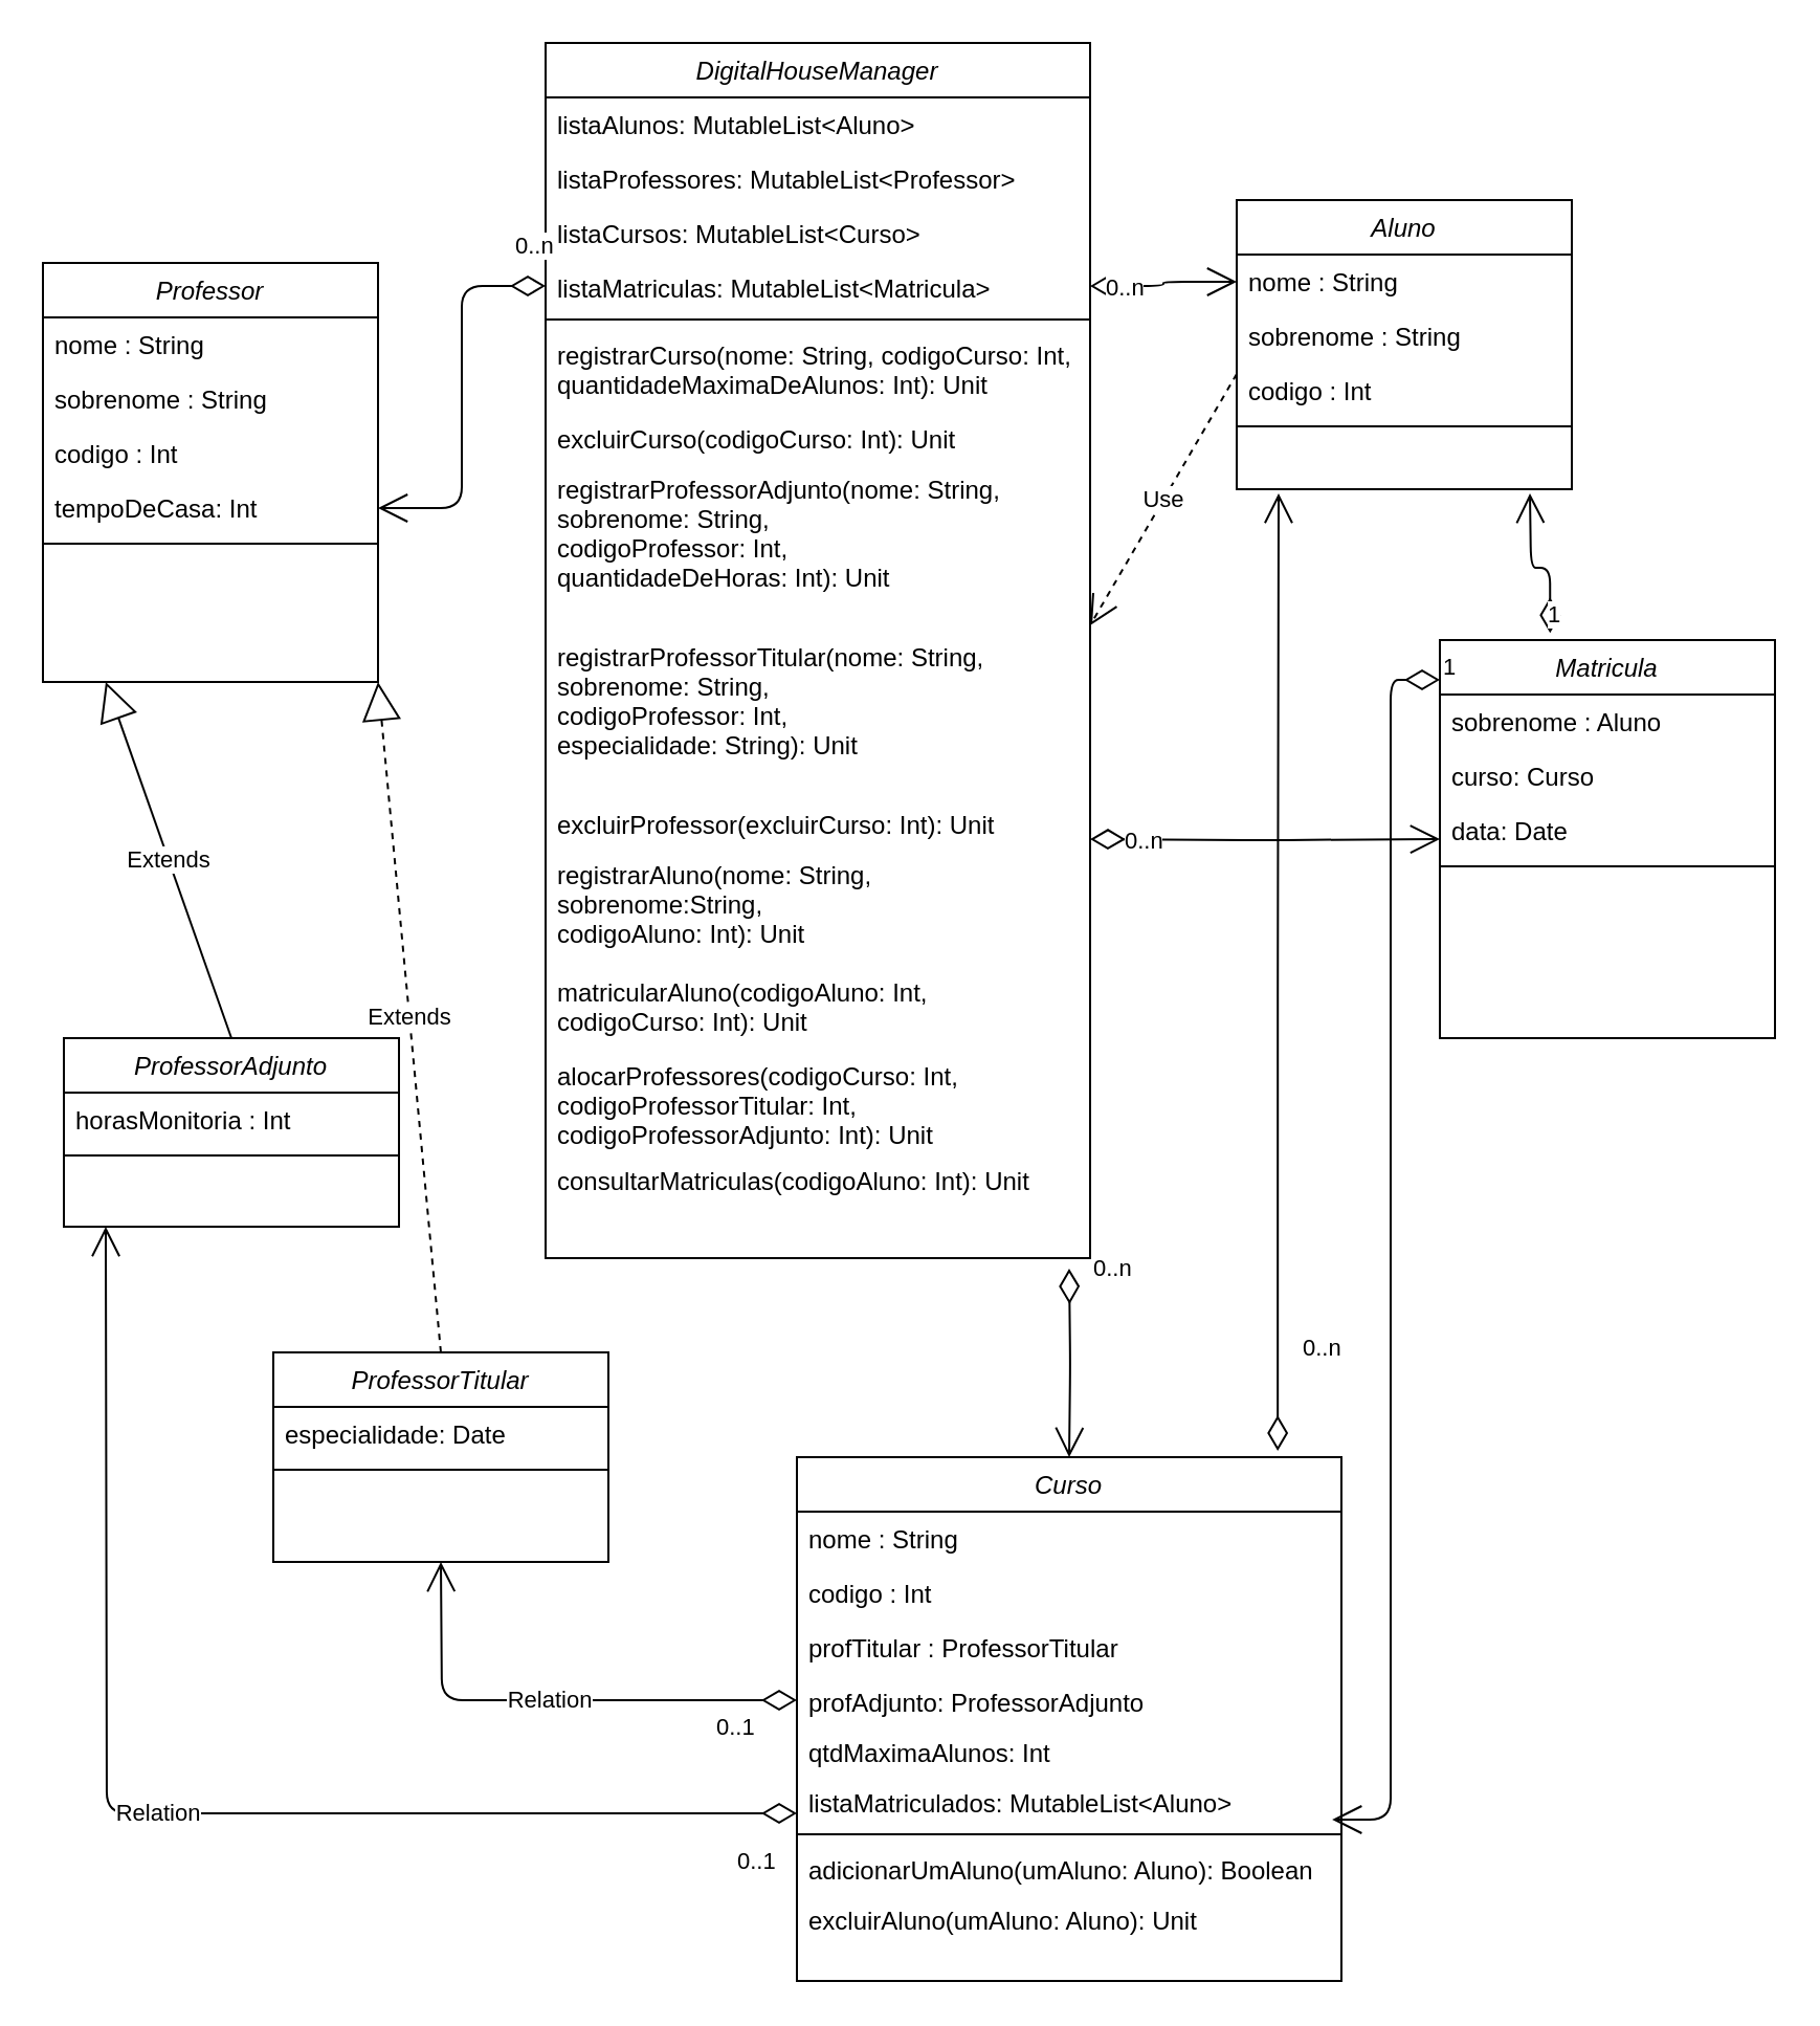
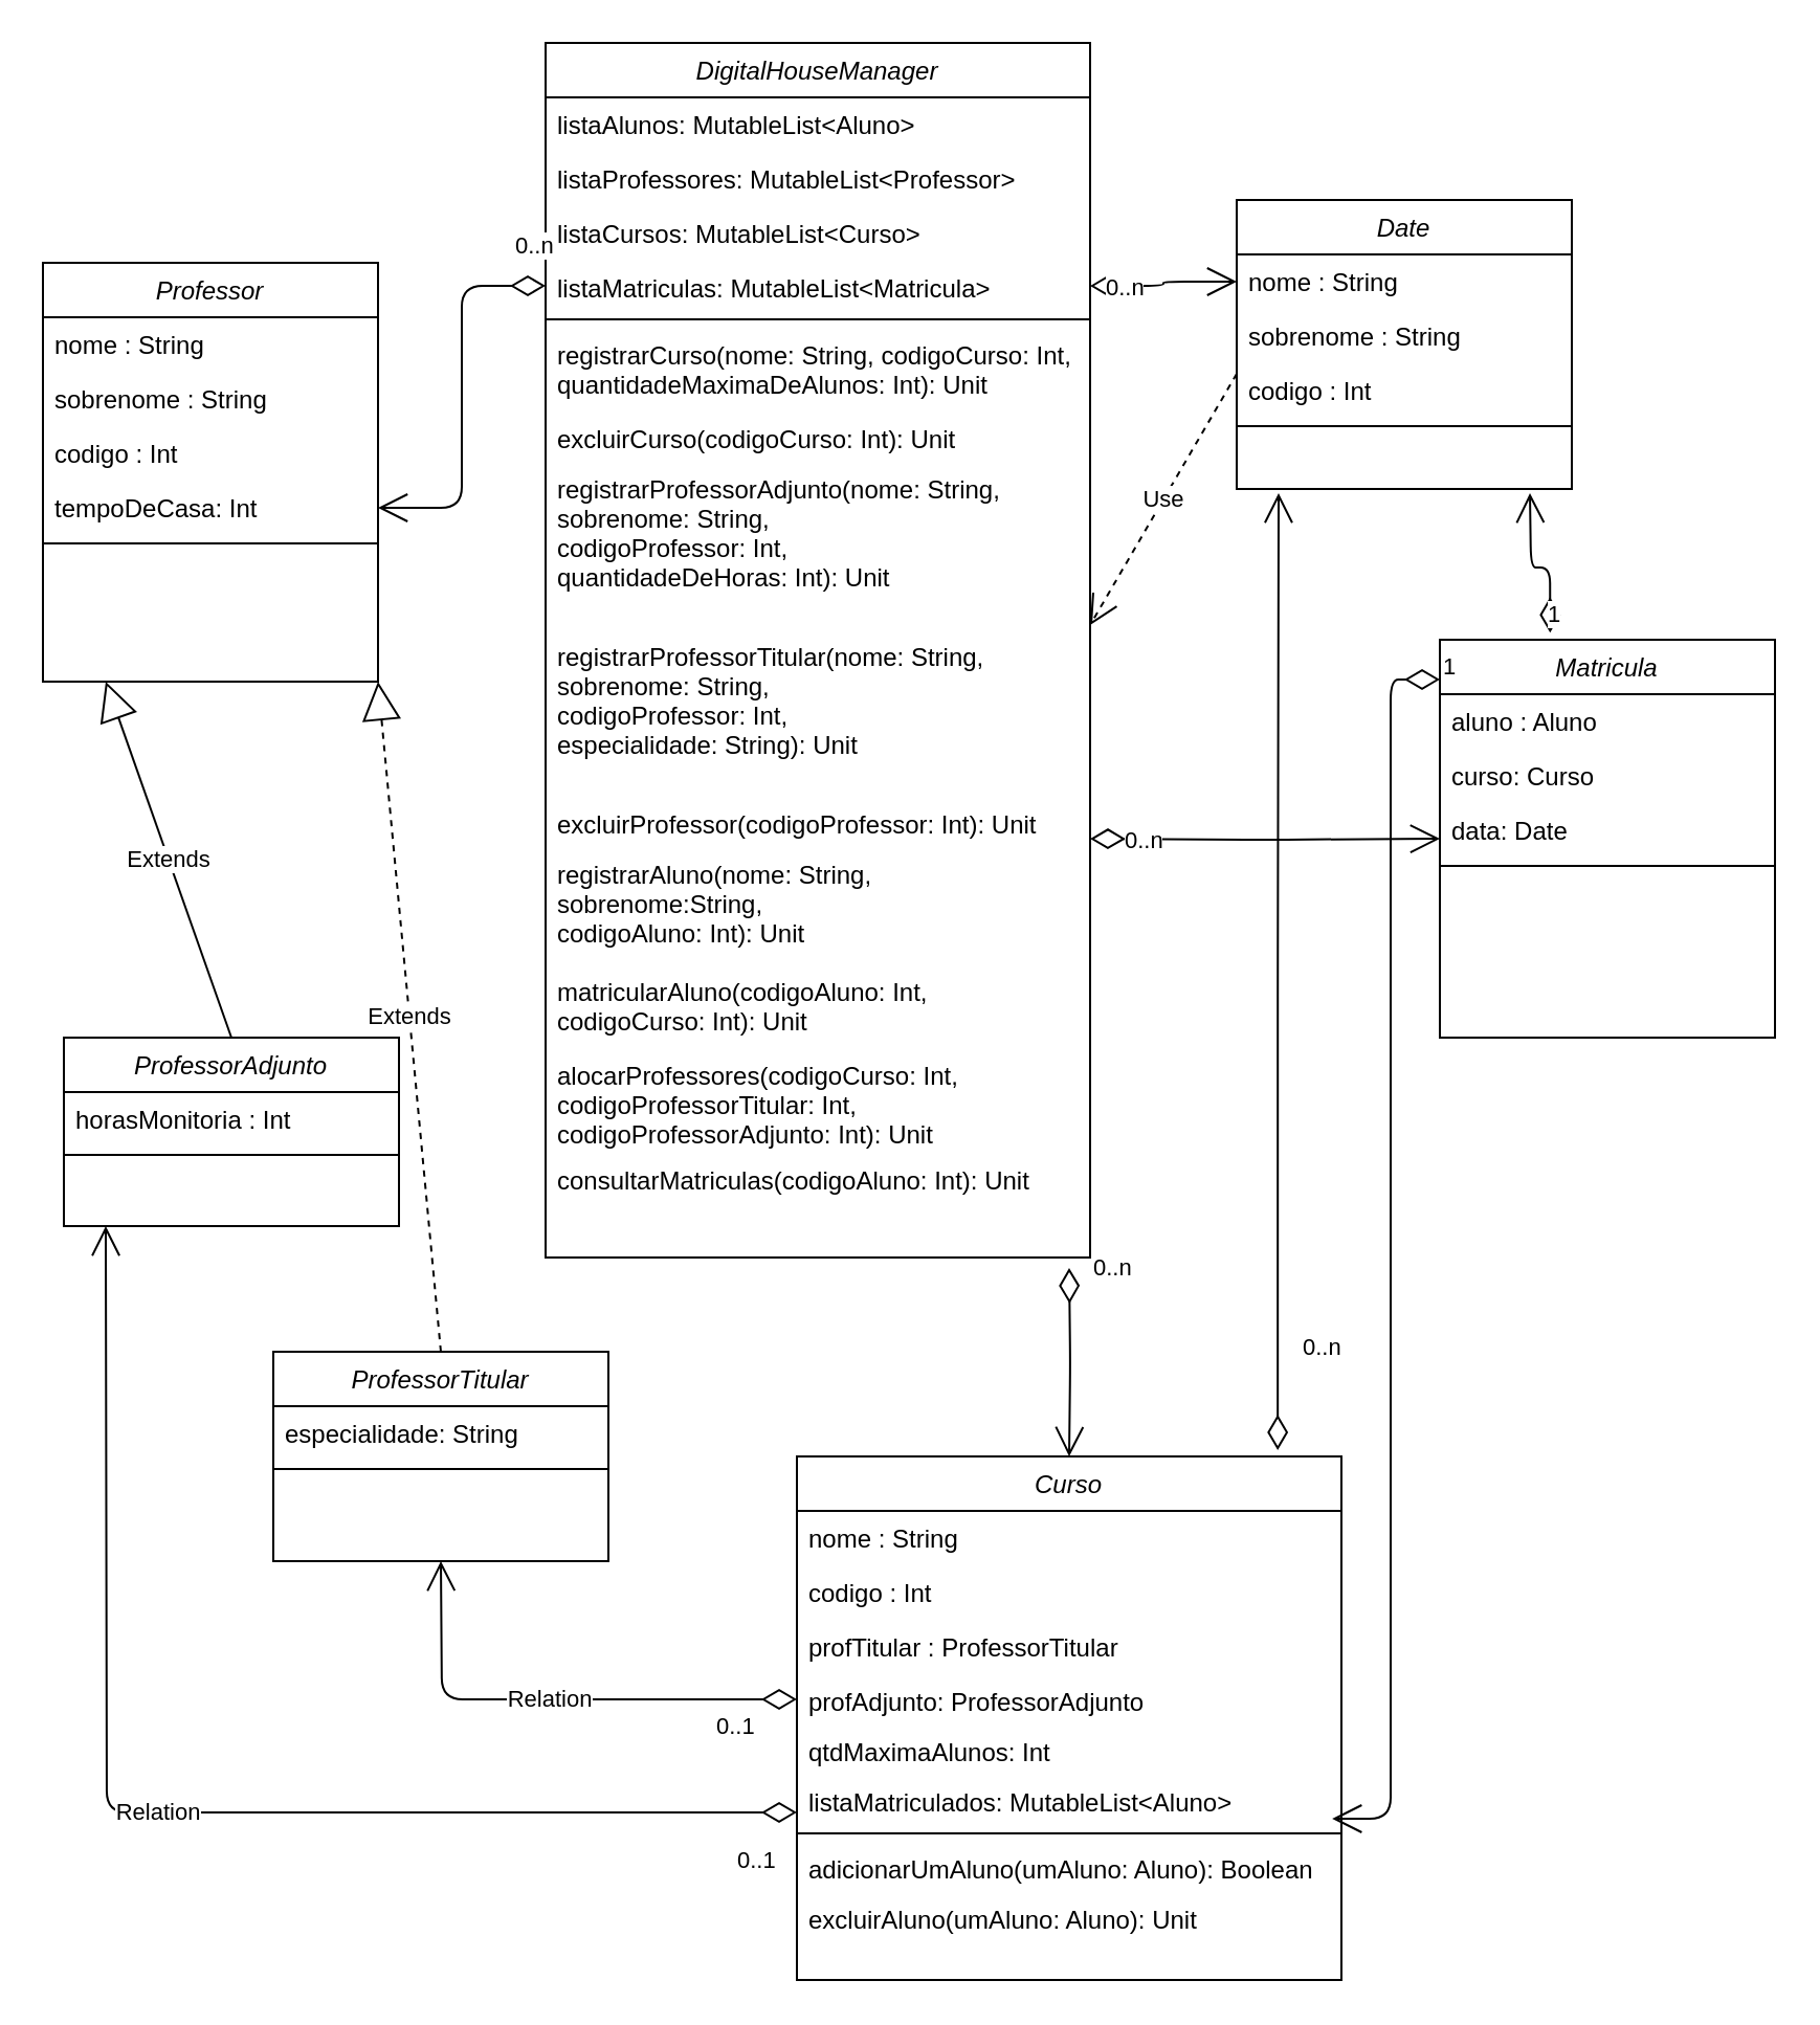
- <mxCell id="18" value="Aluno" style="swimlane;fontStyle=2;align=center;verticalAlign=top;childLayout=stackLayout;horizontal=1;startSize=26;horizontalStack=0;resizeParent=1;resizeLast=0;collapsible=1;marginBottom=0;rounded=0;shadow=0;strokeWidth=1;" parent="1" vertex="1"><mxGeometry x="590" y="95" width="160" height="138" as="geometry"><mxRectangle x="230" y="140" width="160" height="26" as="alternateBounds" /></mxGeometry></mxCell>
+ <mxCell id="18" value="Date" style="swimlane;fontStyle=2;align=center;verticalAlign=top;childLayout=stackLayout;horizontal=1;startSize=26;horizontalStack=0;resizeParent=1;resizeLast=0;collapsible=1;marginBottom=0;rounded=0;shadow=0;strokeWidth=1;" parent="1" vertex="1"><mxGeometry x="590" y="95" width="160" height="138" as="geometry"><mxRectangle x="230" y="140" width="160" height="26" as="alternateBounds" /></mxGeometry></mxCell>
- <mxCell id="37" value="sobrenome : Aluno" style="text;align=left;verticalAlign=top;spacingLeft=4;spacingRight=4;overflow=hidden;rotatable=0;points=[[0,0.5],[1,0.5]];portConstraint=eastwest;" parent="36" vertex="1"><mxGeometry y="26" width="160" height="26" as="geometry" /></mxCell>
+ <mxCell id="37" value="aluno : Aluno" style="text;align=left;verticalAlign=top;spacingLeft=4;spacingRight=4;overflow=hidden;rotatable=0;points=[[0,0.5],[1,0.5]];portConstraint=eastwest;" parent="36" vertex="1"><mxGeometry y="26" width="160" height="26" as="geometry" /></mxCell>
- <mxCell id="53" value="excluirProfessor(excluirCurso: Int): Unit&#10;&#10;" style="text;align=left;verticalAlign=top;spacingLeft=4;spacingRight=4;overflow=hidden;rotatable=0;points=[[0,0.5],[1,0.5]];portConstraint=eastwest;rounded=0;shadow=0;html=0;" parent="43" vertex="1"><mxGeometry y="360" width="260" height="24" as="geometry" /></mxCell>
+ <mxCell id="53" value="excluirProfessor(codigoProfessor: Int): Unit&#10;&#10;" style="text;align=left;verticalAlign=top;spacingLeft=4;spacingRight=4;overflow=hidden;rotatable=0;points=[[0,0.5],[1,0.5]];portConstraint=eastwest;rounded=0;shadow=0;html=0;" parent="43" vertex="1"><mxGeometry y="360" width="260" height="24" as="geometry" /></mxCell>
- <mxCell id="24" value="especialidade: Date" style="text;align=left;verticalAlign=top;spacingLeft=4;spacingRight=4;overflow=hidden;rotatable=0;points=[[0,0.5],[1,0.5]];portConstraint=eastwest;" parent="23" vertex="1"><mxGeometry y="26" width="160" height="26" as="geometry" /></mxCell>
+ <mxCell id="24" value="especialidade: String" style="text;align=left;verticalAlign=top;spacingLeft=4;spacingRight=4;overflow=hidden;rotatable=0;points=[[0,0.5],[1,0.5]];portConstraint=eastwest;" parent="23" vertex="1"><mxGeometry y="26" width="160" height="26" as="geometry" /></mxCell>
